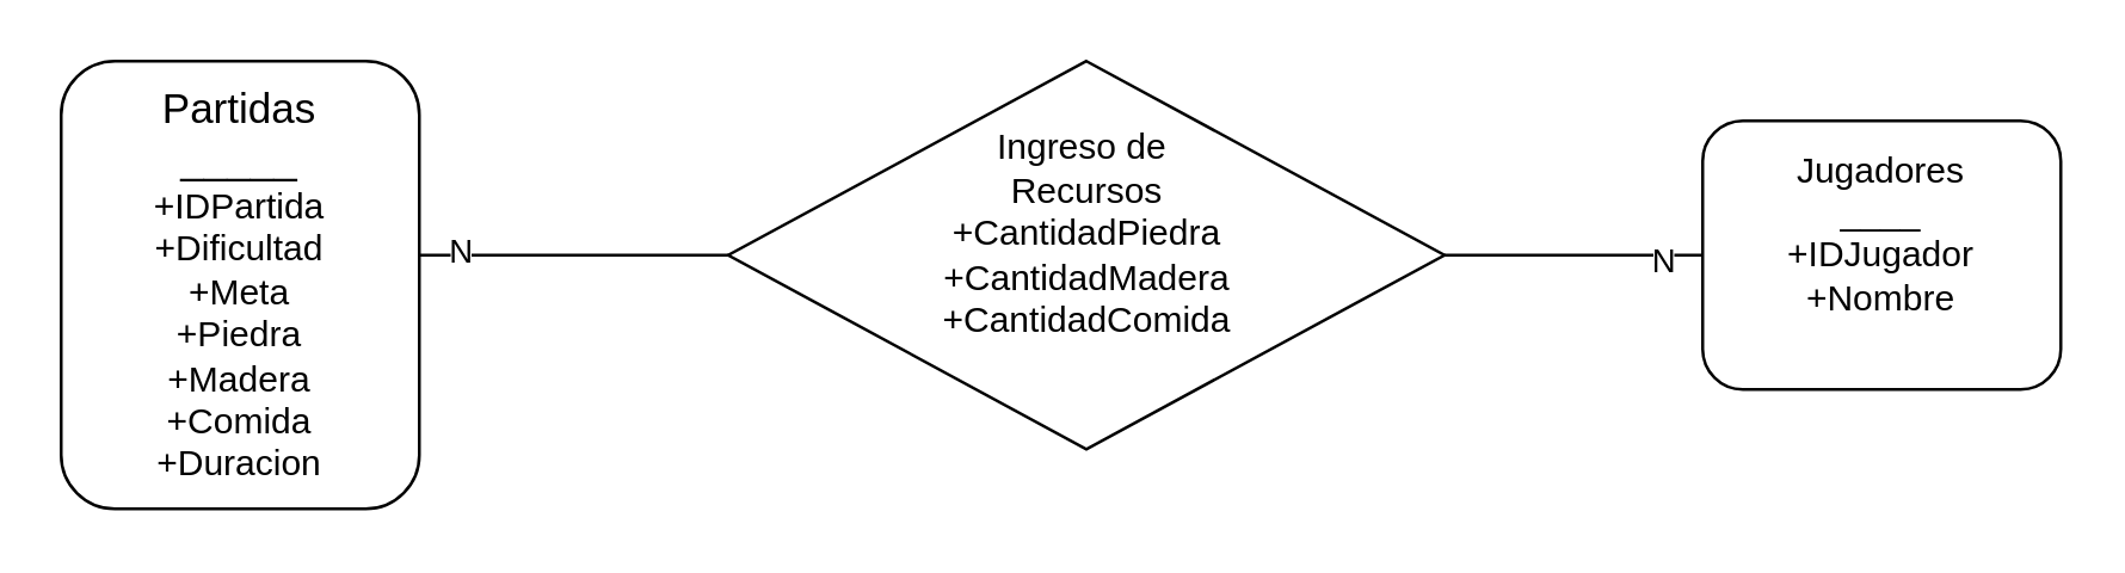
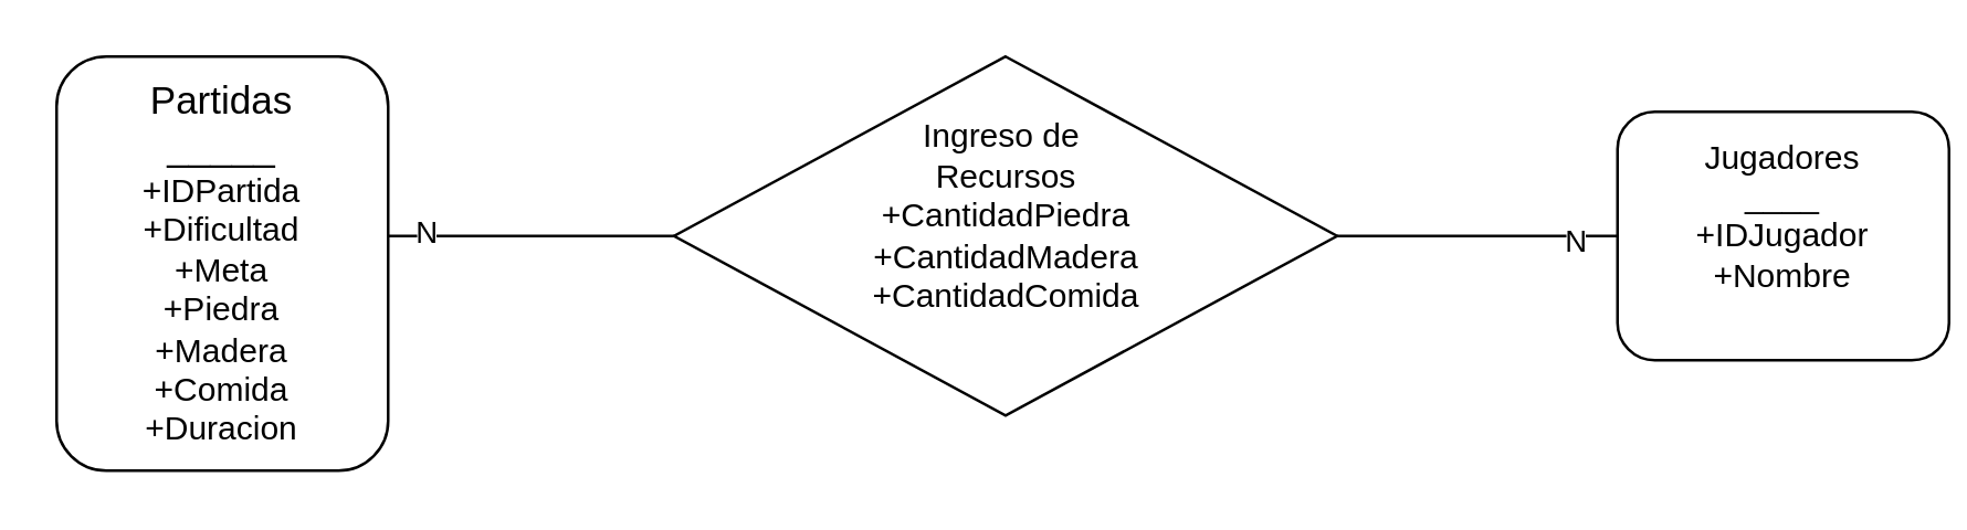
- <mxCell id="3" value="Jugadores&lt;div&gt;____&lt;/div&gt;&lt;div&gt;+IDJugador&lt;/div&gt;&lt;div&gt;+Nombre&lt;/div&gt;&lt;div&gt;&lt;br&gt;&lt;/div&gt;" style="rounded=1;whiteSpace=wrap;html=1;" parent="1" vertex="1"><mxGeometry x="570" y="40" width="120" height="90" as="geometry" /></mxCell>
+ <mxCell id="3" value="Jugadores&lt;div&gt;____&lt;/div&gt;&lt;div&gt;+IDJugador&lt;/div&gt;&lt;div&gt;+Nombre&lt;/div&gt;&lt;div&gt;&lt;br&gt;&lt;/div&gt;" style="rounded=1;whiteSpace=wrap;html=1;" parent="1" vertex="1"><mxGeometry x="585" y="40" width="120" height="90" as="geometry" /></mxCell>
